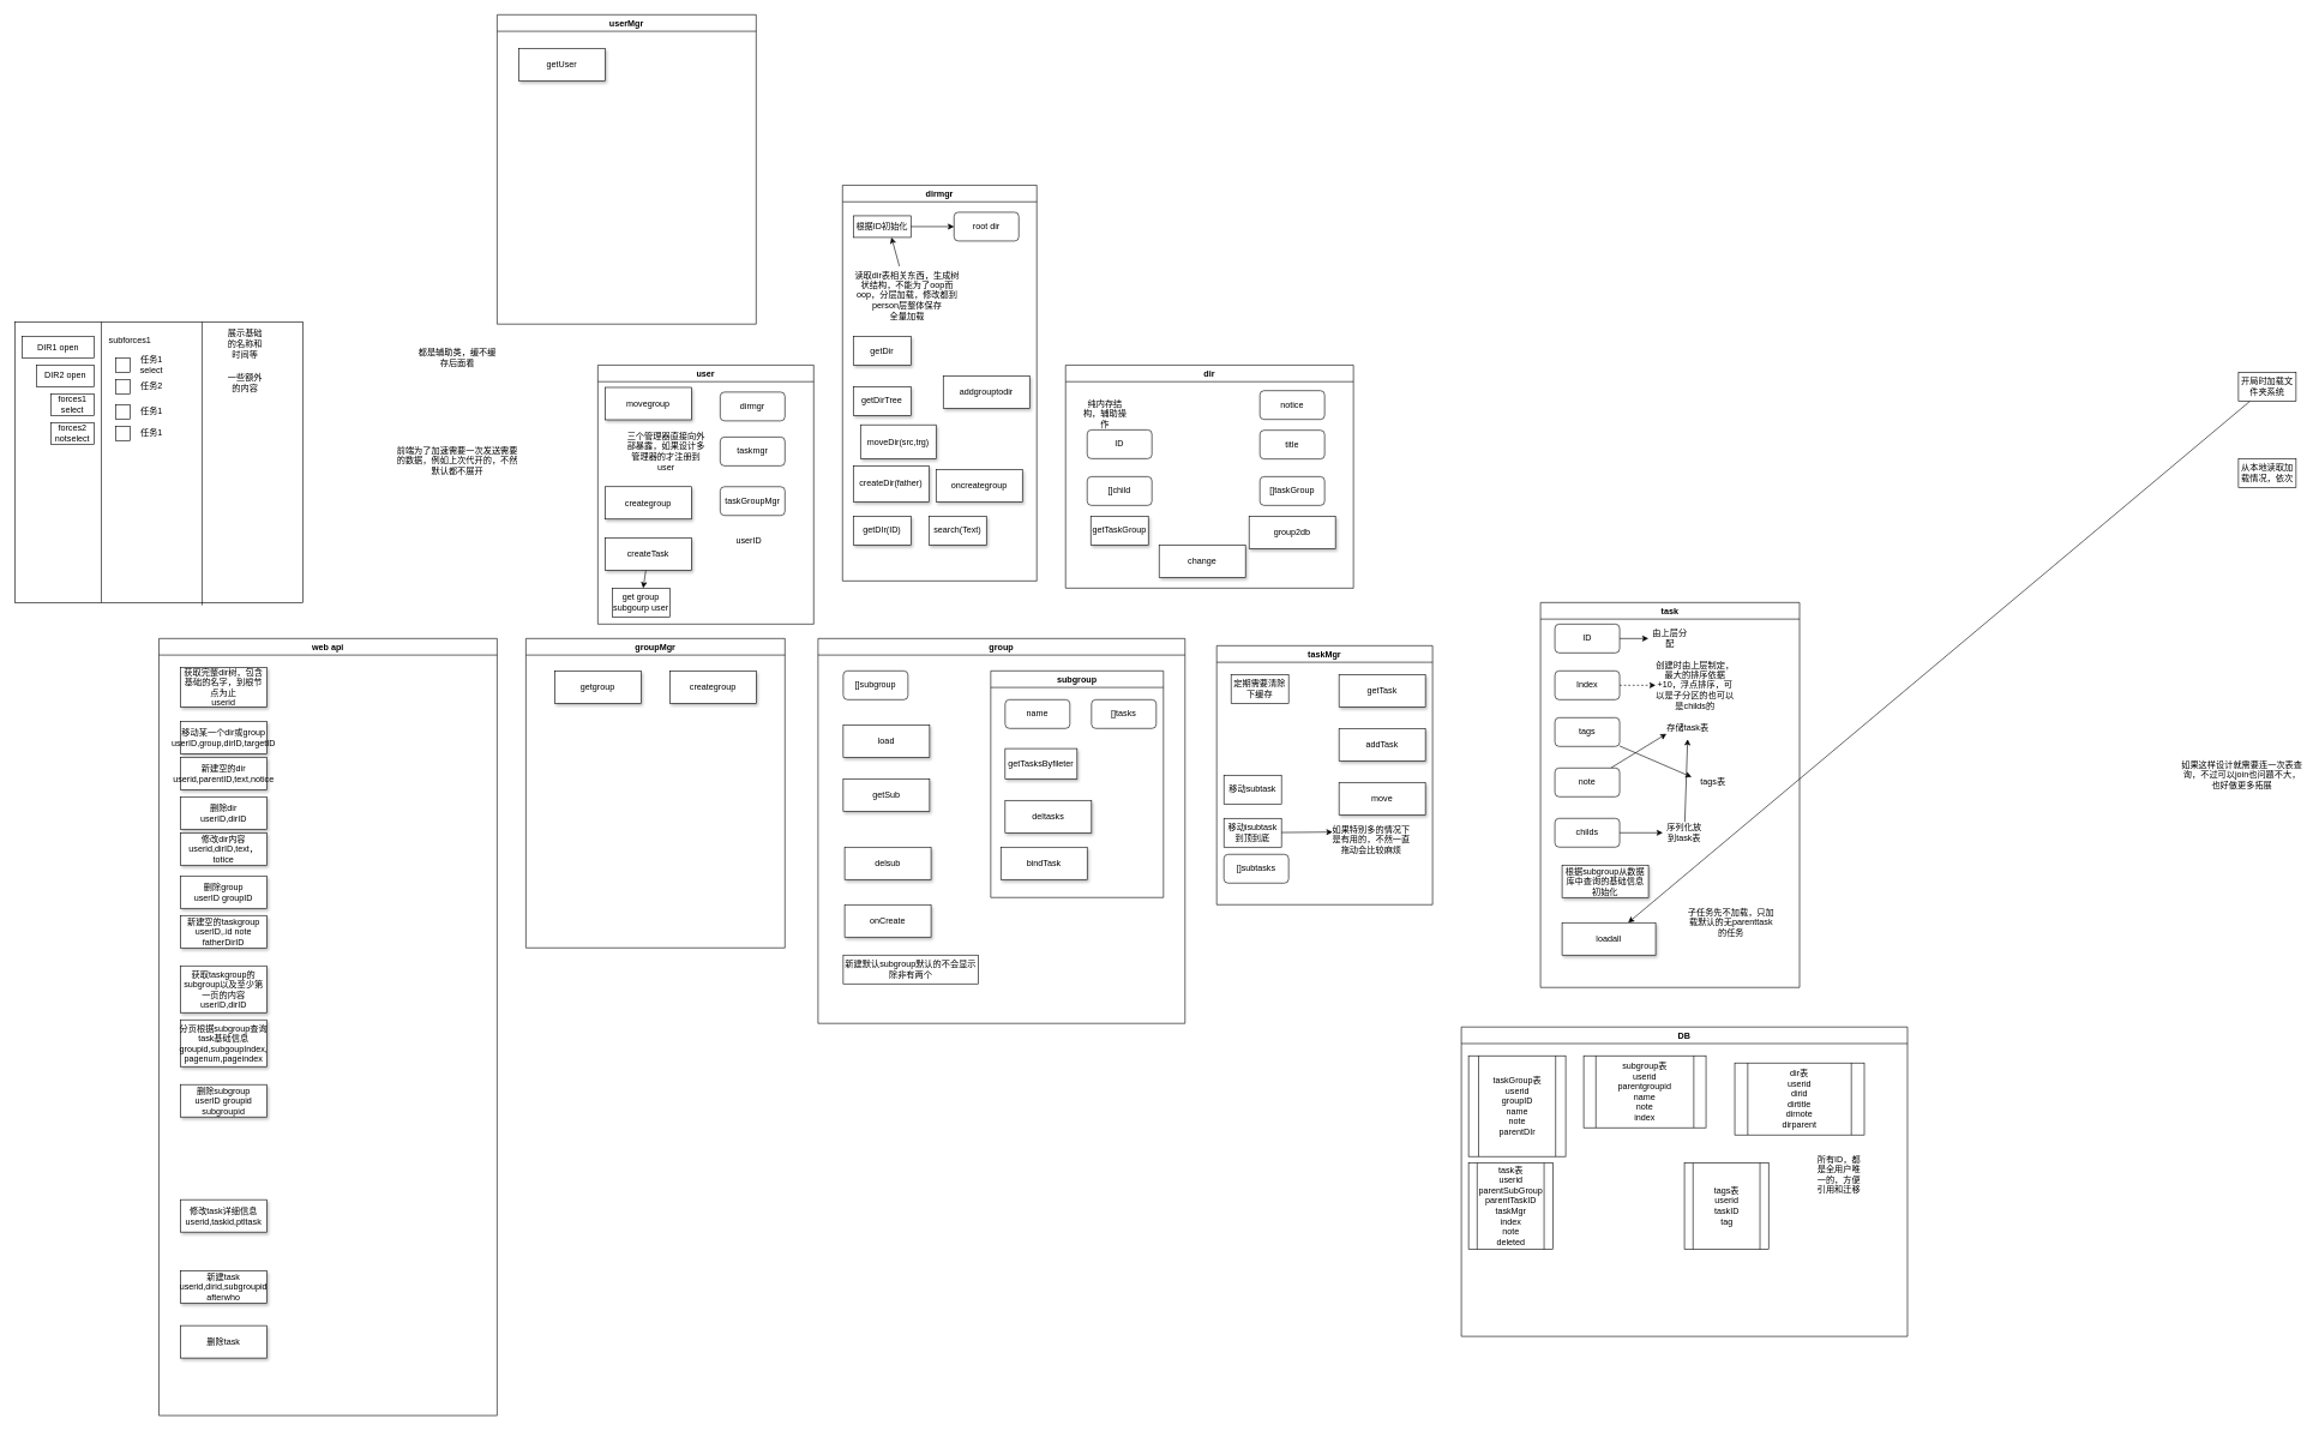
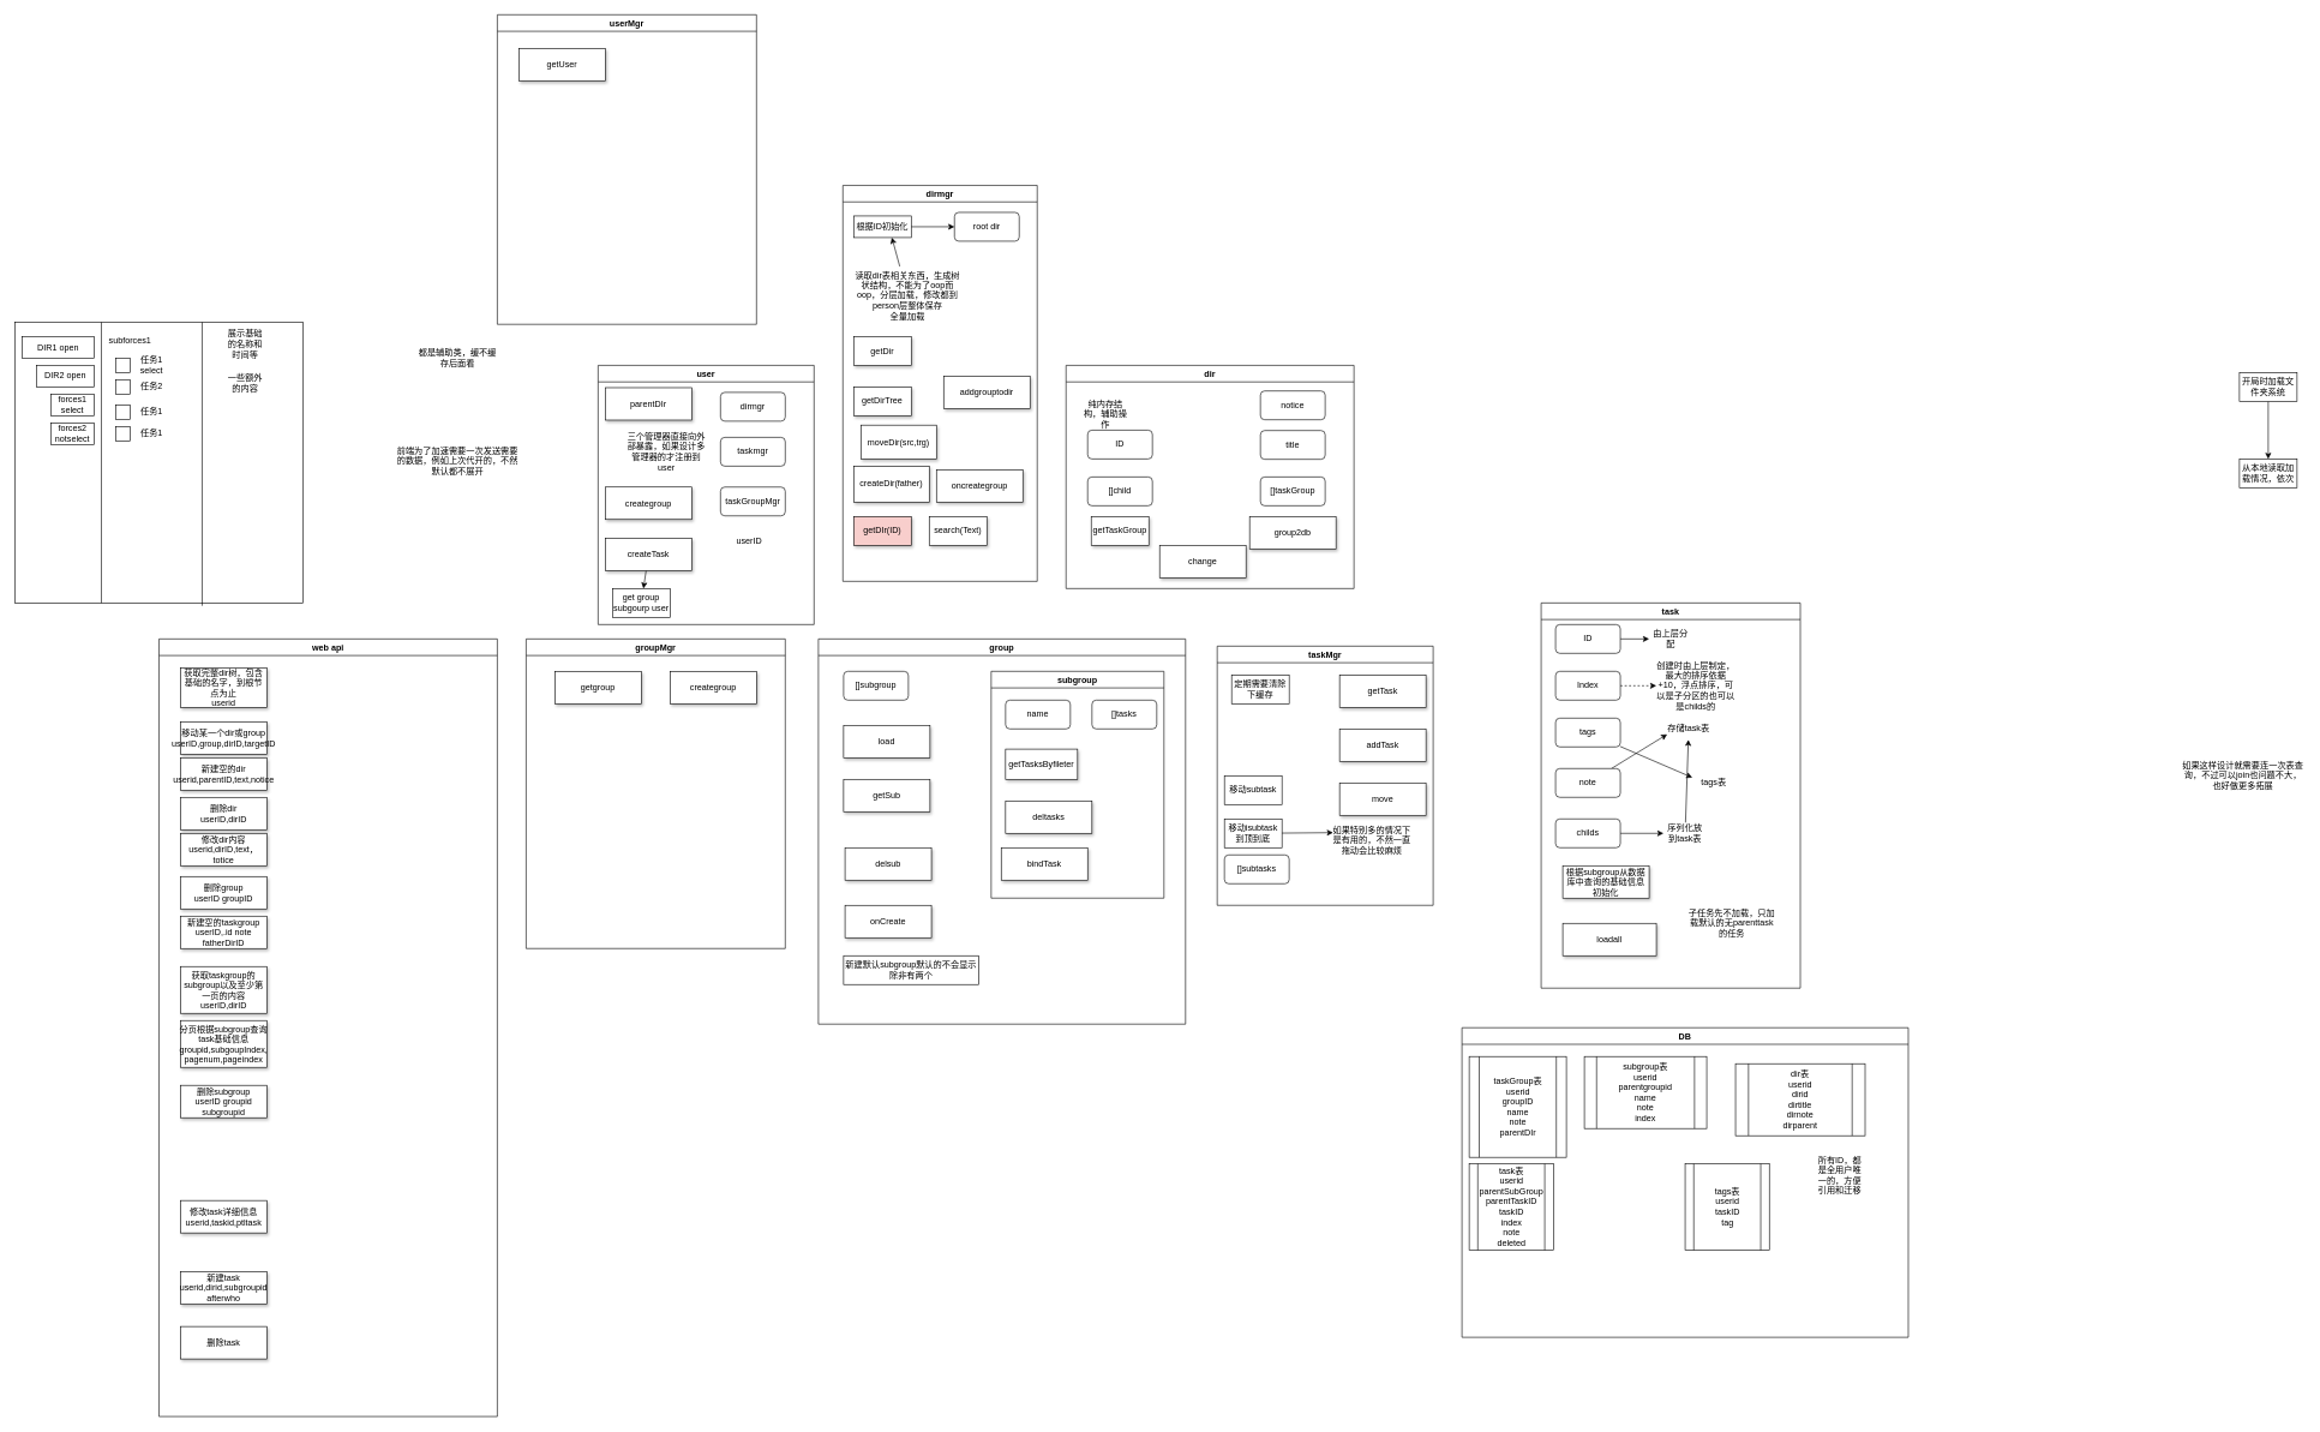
- <mxCell id="47" value="movegroup" style="rounded=0;whiteSpace=wrap;html=1;shadow=1;glass=0;" vertex="1" parent="43"><mxGeometry x="10" y="31" width="120" height="45" as="geometry" /></mxCell>
+ <mxCell id="47" value="parentDIr" style="rounded=0;whiteSpace=wrap;html=1;shadow=1;glass=0;" vertex="1" parent="43"><mxGeometry x="10" y="31" width="120" height="45" as="geometry" /></mxCell>
- <mxCell id="74" value="getDIr(ID)" style="rounded=0;whiteSpace=wrap;html=1;shadow=1;glass=0;" parent="64" vertex="1"><mxGeometry x="15" y="460" width="80" height="40" as="geometry" /></mxCell>
+ <mxCell id="74" value="getDIr(ID)" style="rounded=0;whiteSpace=wrap;html=1;shadow=1;glass=0;fillColor=#f8cecc;" parent="64" vertex="1"><mxGeometry x="15" y="460" width="80" height="40" as="geometry" /></mxCell>
- <mxCell id="2" value="" style="edgeStyle=none;html=1;" parent="1" source="3" target="40" edge="1"><mxGeometry relative="1" as="geometry" /></mxCell>
+ <mxCell id="2" value="" style="edgeStyle=none;html=1;" parent="1" source="3" target="4" edge="1"><mxGeometry relative="1" as="geometry" /></mxCell>
- <mxCell id="120" value="task表&lt;br&gt;userid&lt;br&gt;parentSubGroup&lt;br&gt;parentTaskID&lt;br&gt;taskMgr&lt;br&gt;index&lt;br&gt;note&lt;br&gt;deleted" style="shape=process;whiteSpace=wrap;html=1;backgroundOutline=1;" parent="117" vertex="1"><mxGeometry x="10" y="189" width="117" height="120" as="geometry" /></mxCell>
+ <mxCell id="120" value="task表&lt;br&gt;userid&lt;br&gt;parentSubGroup&lt;br&gt;parentTaskID&lt;br&gt;taskID&lt;br&gt;index&lt;br&gt;note&lt;br&gt;deleted" style="shape=process;whiteSpace=wrap;html=1;backgroundOutline=1;" parent="117" vertex="1"><mxGeometry x="10" y="189" width="117" height="120" as="geometry" /></mxCell>
